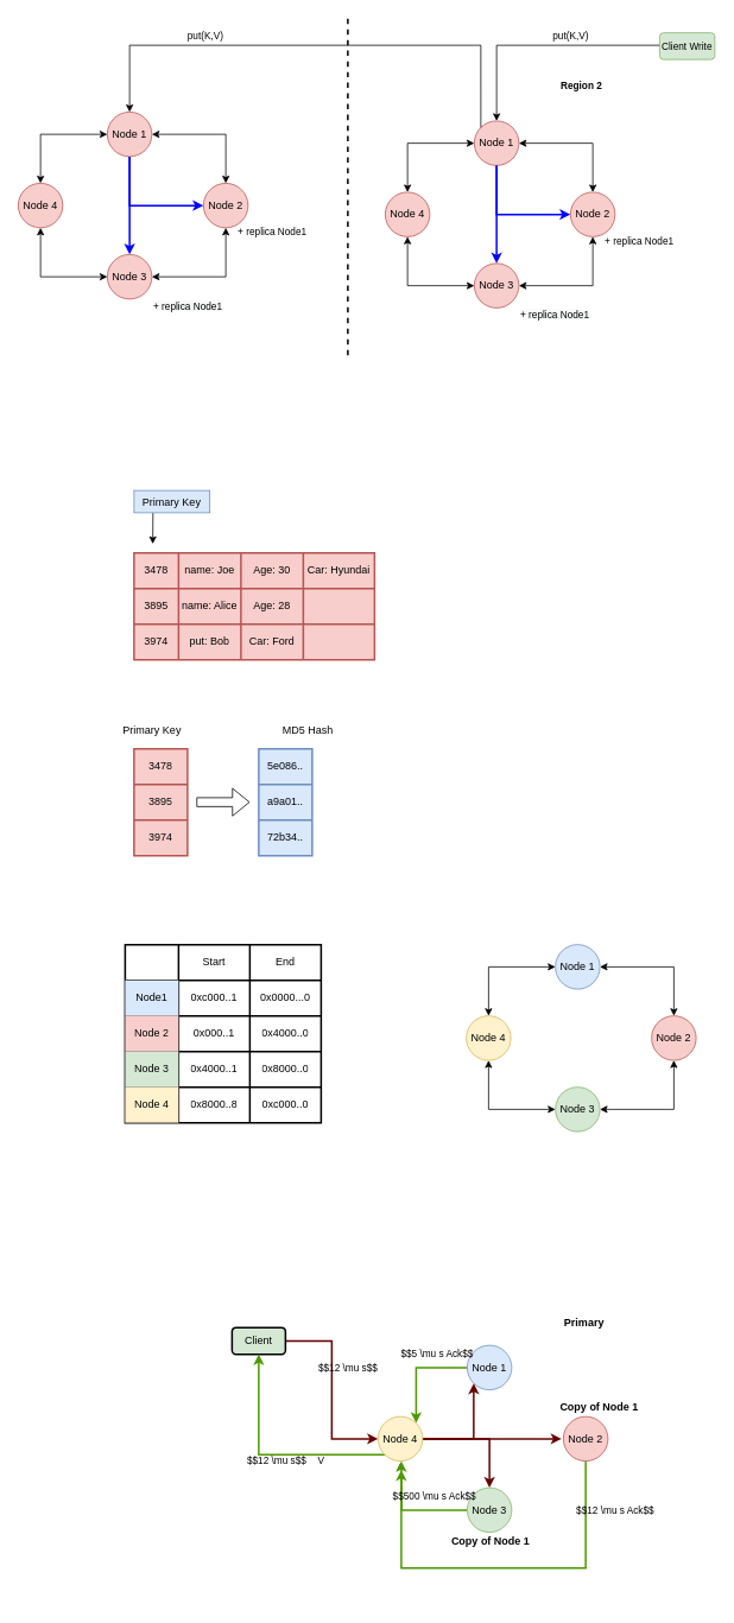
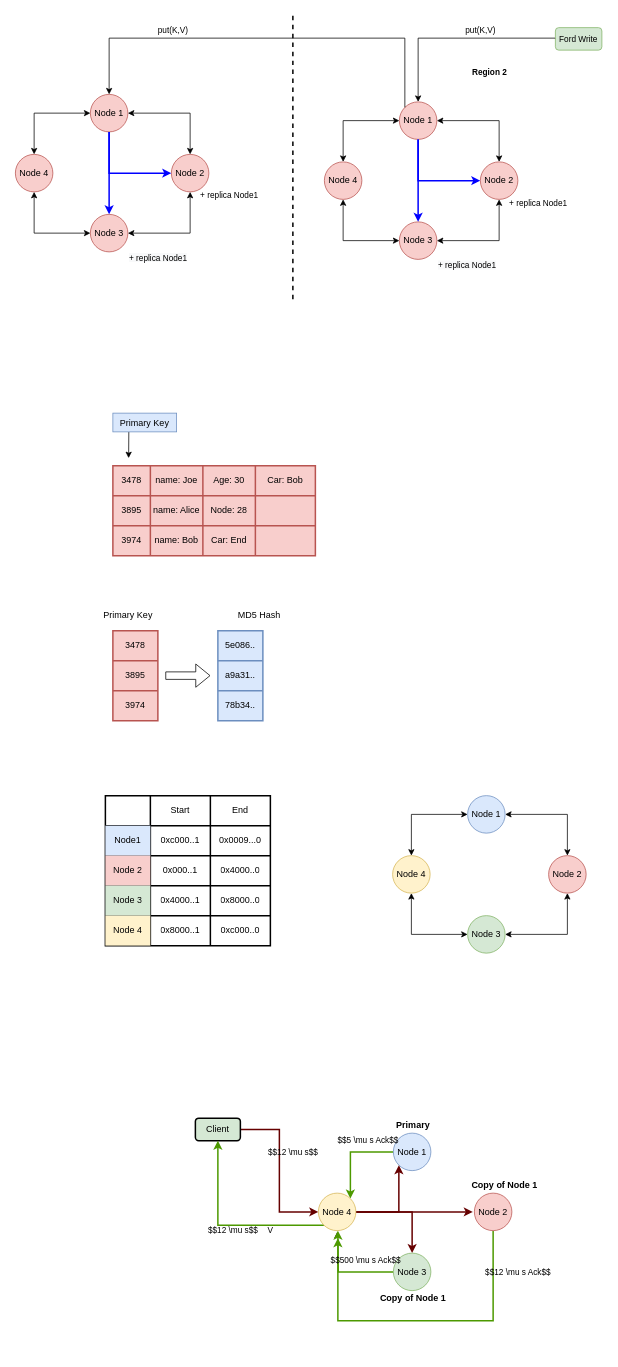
- <mxCell id="32" value="Client Write" style="rounded=1;whiteSpace=wrap;html=1;fontFamily=Helvetica;fontSize=11;fillColor=#d5e8d4;strokeColor=#82b366;" parent="1" vertex="1"><mxGeometry x="740" y="36" width="62" height="30" as="geometry" /></mxCell>
+ <mxCell id="32" value="Ford Write" style="rounded=1;whiteSpace=wrap;html=1;fontFamily=Helvetica;fontSize=11;fillColor=#d5e8d4;strokeColor=#82b366;" parent="1" vertex="1"><mxGeometry x="740" y="36" width="62" height="30" as="geometry" /></mxCell>
- <mxCell id="42" value="Car: Hyundai" style="shape=partialRectangle;html=1;whiteSpace=wrap;connectable=0;fillColor=none;top=0;left=0;bottom=0;right=0;overflow=hidden;" vertex="1" parent="38"><mxGeometry x="190" width="80" height="40" as="geometry"><mxRectangle width="80" height="40" as="alternateBounds" /></mxGeometry></mxCell>
+ <mxCell id="42" value="Car: Bob" style="shape=partialRectangle;html=1;whiteSpace=wrap;connectable=0;fillColor=none;top=0;left=0;bottom=0;right=0;overflow=hidden;" vertex="1" parent="38"><mxGeometry x="190" width="80" height="40" as="geometry"><mxRectangle width="80" height="40" as="alternateBounds" /></mxGeometry></mxCell>
- <mxCell id="46" value="Age: 28" style="shape=partialRectangle;html=1;whiteSpace=wrap;connectable=0;fillColor=none;top=0;left=0;bottom=0;right=0;overflow=hidden;" vertex="1" parent="43"><mxGeometry x="120" width="70" height="40" as="geometry"><mxRectangle width="70" height="40" as="alternateBounds" /></mxGeometry></mxCell>
+ <mxCell id="46" value="Node: 28" style="shape=partialRectangle;html=1;whiteSpace=wrap;connectable=0;fillColor=none;top=0;left=0;bottom=0;right=0;overflow=hidden;" vertex="1" parent="43"><mxGeometry x="120" width="70" height="40" as="geometry"><mxRectangle width="70" height="40" as="alternateBounds" /></mxGeometry></mxCell>
- <mxCell id="50" value="put: Bob" style="shape=partialRectangle;html=1;whiteSpace=wrap;connectable=0;fillColor=none;top=0;left=0;bottom=0;right=0;overflow=hidden;" vertex="1" parent="48"><mxGeometry x="50" width="70" height="40" as="geometry"><mxRectangle width="70" height="40" as="alternateBounds" /></mxGeometry></mxCell>
+ <mxCell id="50" value="name: Bob" style="shape=partialRectangle;html=1;whiteSpace=wrap;connectable=0;fillColor=none;top=0;left=0;bottom=0;right=0;overflow=hidden;" vertex="1" parent="48"><mxGeometry x="50" width="70" height="40" as="geometry"><mxRectangle width="70" height="40" as="alternateBounds" /></mxGeometry></mxCell>
- <mxCell id="51" value="Car: Ford" style="shape=partialRectangle;html=1;whiteSpace=wrap;connectable=0;fillColor=none;top=0;left=0;bottom=0;right=0;overflow=hidden;pointerEvents=1;" vertex="1" parent="48"><mxGeometry x="120" width="70" height="40" as="geometry"><mxRectangle width="70" height="40" as="alternateBounds" /></mxGeometry></mxCell>
+ <mxCell id="51" value="Car: End" style="shape=partialRectangle;html=1;whiteSpace=wrap;connectable=0;fillColor=none;top=0;left=0;bottom=0;right=0;overflow=hidden;pointerEvents=1;" vertex="1" parent="48"><mxGeometry x="120" width="70" height="40" as="geometry"><mxRectangle width="70" height="40" as="alternateBounds" /></mxGeometry></mxCell>
- <mxCell id="66" value="a9a01.." style="shape=partialRectangle;html=1;whiteSpace=wrap;connectable=0;fillColor=none;top=0;left=0;bottom=0;right=0;overflow=hidden;strokeWidth=2;" vertex="1" parent="65"><mxGeometry width="60" height="40" as="geometry"><mxRectangle width="60" height="40" as="alternateBounds" /></mxGeometry></mxCell>
+ <mxCell id="66" value="a9a31.." style="shape=partialRectangle;html=1;whiteSpace=wrap;connectable=0;fillColor=none;top=0;left=0;bottom=0;right=0;overflow=hidden;strokeWidth=2;" vertex="1" parent="65"><mxGeometry width="60" height="40" as="geometry"><mxRectangle width="60" height="40" as="alternateBounds" /></mxGeometry></mxCell>
- <mxCell id="68" value="72b34.." style="shape=partialRectangle;html=1;whiteSpace=wrap;connectable=0;fillColor=none;top=0;left=0;bottom=0;right=0;overflow=hidden;strokeWidth=2;" vertex="1" parent="67"><mxGeometry width="60" height="40" as="geometry"><mxRectangle width="60" height="40" as="alternateBounds" /></mxGeometry></mxCell>
+ <mxCell id="68" value="78b34.." style="shape=partialRectangle;html=1;whiteSpace=wrap;connectable=0;fillColor=none;top=0;left=0;bottom=0;right=0;overflow=hidden;strokeWidth=2;" vertex="1" parent="67"><mxGeometry width="60" height="40" as="geometry"><mxRectangle width="60" height="40" as="alternateBounds" /></mxGeometry></mxCell>
- <mxCell id="87" value="0x0000...0" style="shape=partialRectangle;html=1;whiteSpace=wrap;connectable=0;fillColor=none;top=0;left=0;bottom=0;right=0;overflow=hidden;strokeWidth=2;" vertex="1" parent="84"><mxGeometry x="140" width="80" height="40" as="geometry"><mxRectangle width="80" height="40" as="alternateBounds" /></mxGeometry></mxCell>
+ <mxCell id="87" value="0x0009...0" style="shape=partialRectangle;html=1;whiteSpace=wrap;connectable=0;fillColor=none;top=0;left=0;bottom=0;right=0;overflow=hidden;strokeWidth=2;" vertex="1" parent="84"><mxGeometry x="140" width="80" height="40" as="geometry"><mxRectangle width="80" height="40" as="alternateBounds" /></mxGeometry></mxCell>
- <mxCell id="98" value="0x8000..8" style="shape=partialRectangle;html=1;whiteSpace=wrap;connectable=0;fillColor=none;top=0;left=0;bottom=0;right=0;overflow=hidden;strokeWidth=2;" vertex="1" parent="96"><mxGeometry x="60" width="80" height="40" as="geometry"><mxRectangle width="80" height="40" as="alternateBounds" /></mxGeometry></mxCell>
+ <mxCell id="98" value="0x8000..1" style="shape=partialRectangle;html=1;whiteSpace=wrap;connectable=0;fillColor=none;top=0;left=0;bottom=0;right=0;overflow=hidden;strokeWidth=2;" vertex="1" parent="96"><mxGeometry x="60" width="80" height="40" as="geometry"><mxRectangle width="80" height="40" as="alternateBounds" /></mxGeometry></mxCell>
- <mxCell id="105" value="&lt;b&gt;Primary&lt;/b&gt;" style="text;html=1;align=center;verticalAlign=middle;resizable=0;points=[];autosize=1;strokeColor=none;fillColor=none;" vertex="1" parent="1"><mxGeometry x="625" y="1475" width="60" height="20" as="geometry" /></mxCell>
+ <mxCell id="105" value="&lt;b&gt;Primary&lt;/b&gt;" style="text;html=1;align=center;verticalAlign=middle;resizable=0;points=[];autosize=1;strokeColor=none;fillColor=none;" vertex="1" parent="1"><mxGeometry x="520" y="1490" width="60" height="20" as="geometry" /></mxCell>
